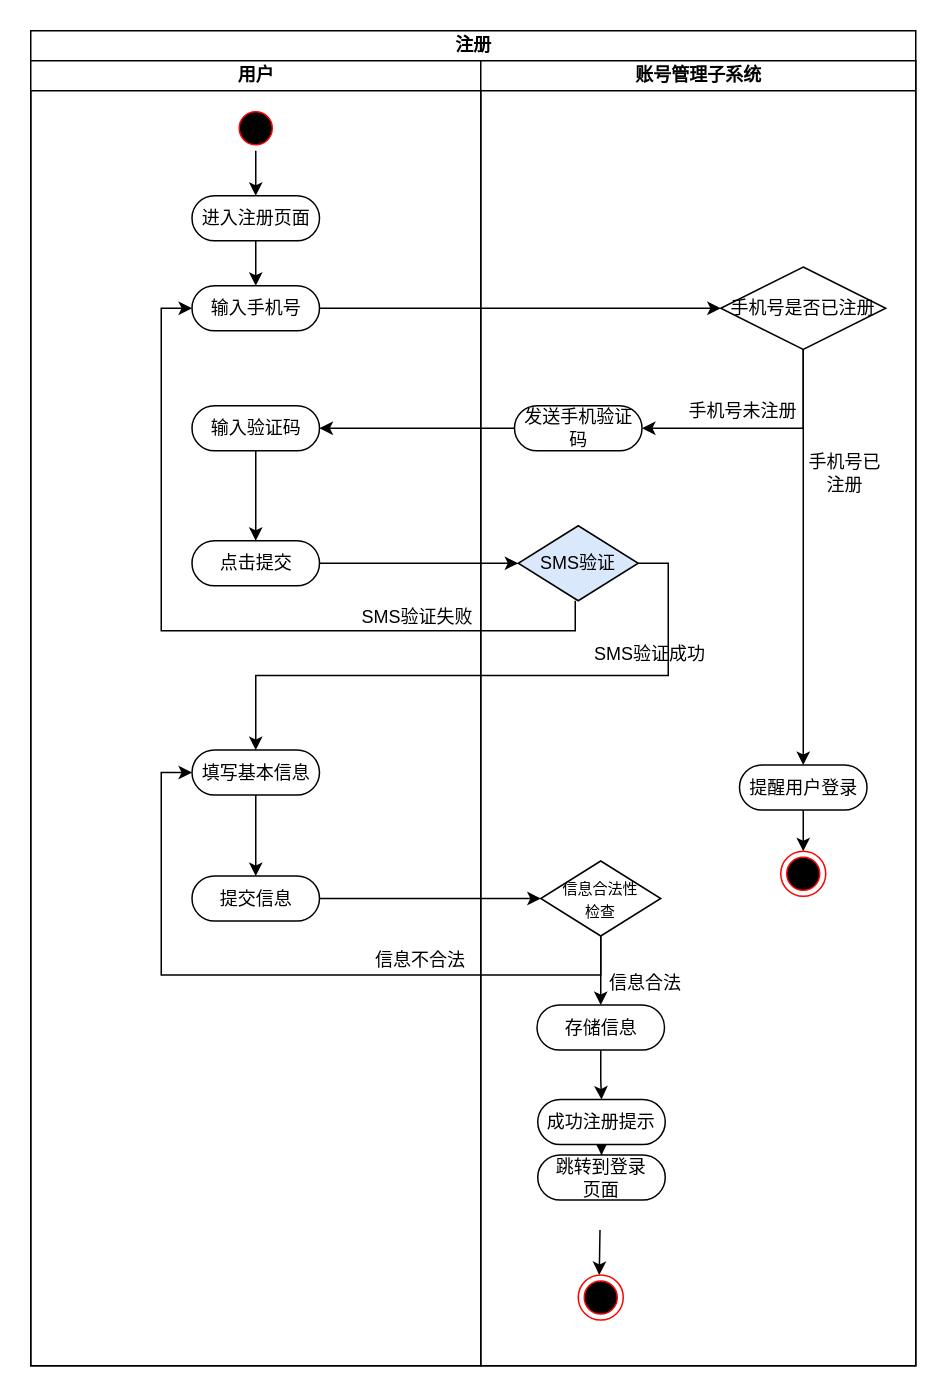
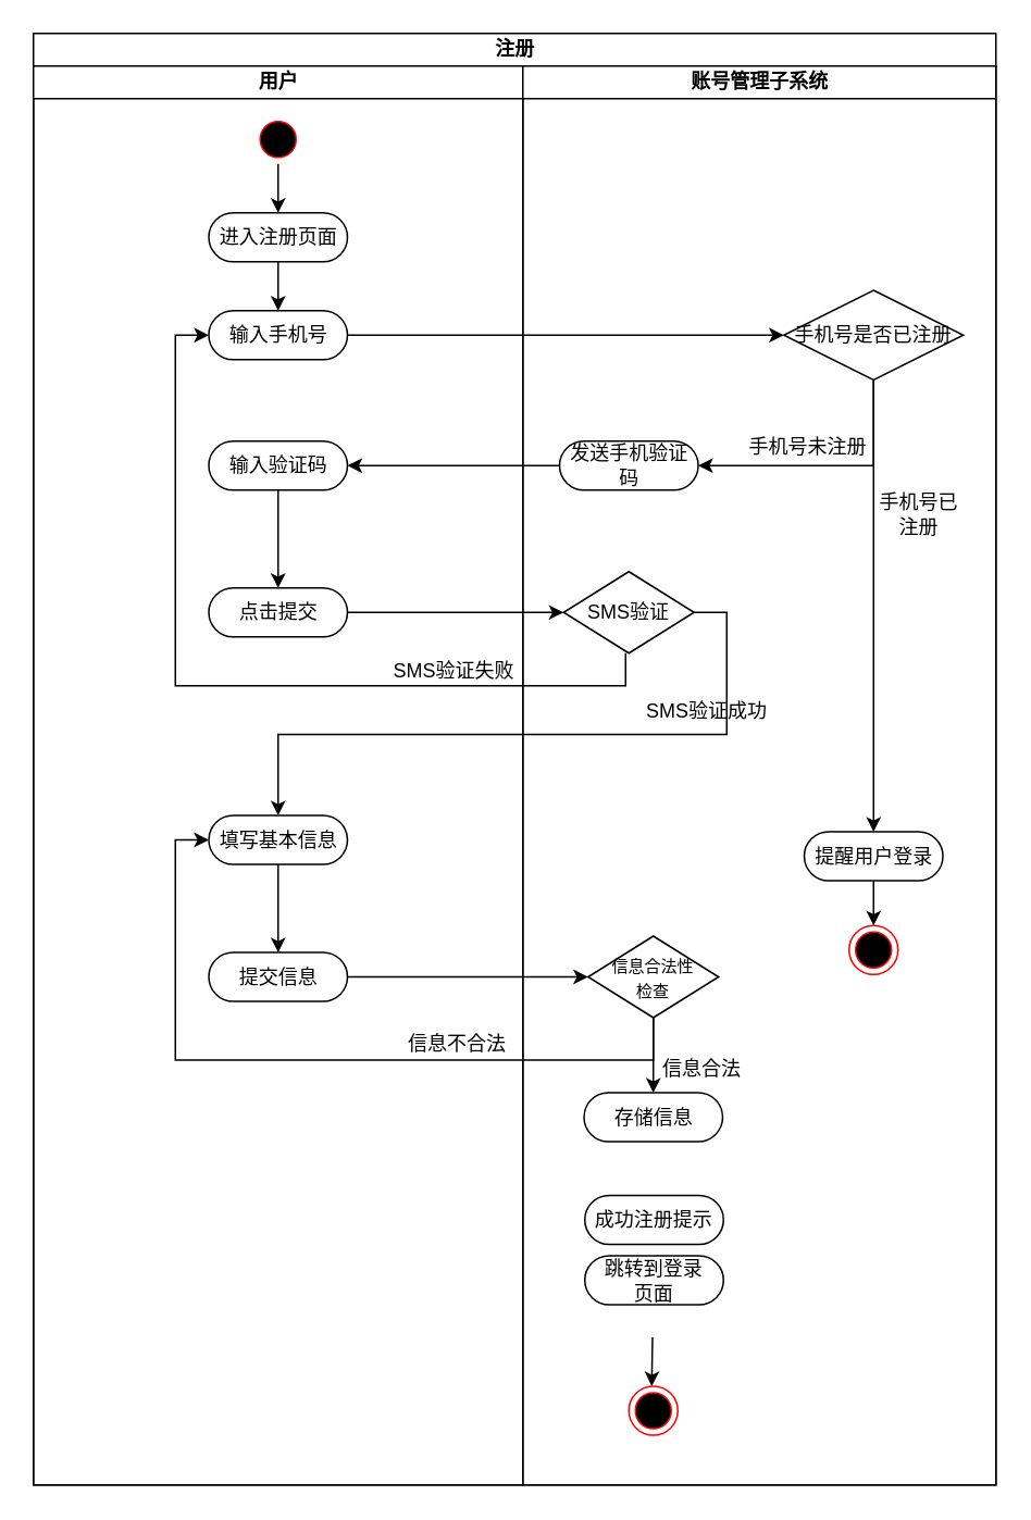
- <mxCell id="16" value="SMS验证" style="rhombus;whiteSpace=wrap;html=1;fillColor=#dae8fc;" parent="10" vertex="1"><mxGeometry x="25" y="310" width="80" height="50" as="geometry" /></mxCell>
+ <mxCell id="16" value="SMS验证" style="rhombus;whiteSpace=wrap;html=1;" parent="10" vertex="1"><mxGeometry x="25" y="310" width="80" height="50" as="geometry" /></mxCell>
- <mxCell id="27" style="edgeStyle=orthogonalEdgeStyle;rounded=0;orthogonalLoop=1;jettySize=auto;html=1;" parent="10" source="28" target="31" edge="1"><mxGeometry relative="1" as="geometry" /></mxCell>
- <mxCell id="30" style="edgeStyle=orthogonalEdgeStyle;rounded=0;orthogonalLoop=1;jettySize=auto;html=1;exitX=0.5;exitY=1;exitDx=0;exitDy=0;" parent="10" source="31" target="33" edge="1"><mxGeometry relative="1" as="geometry" /></mxCell>
